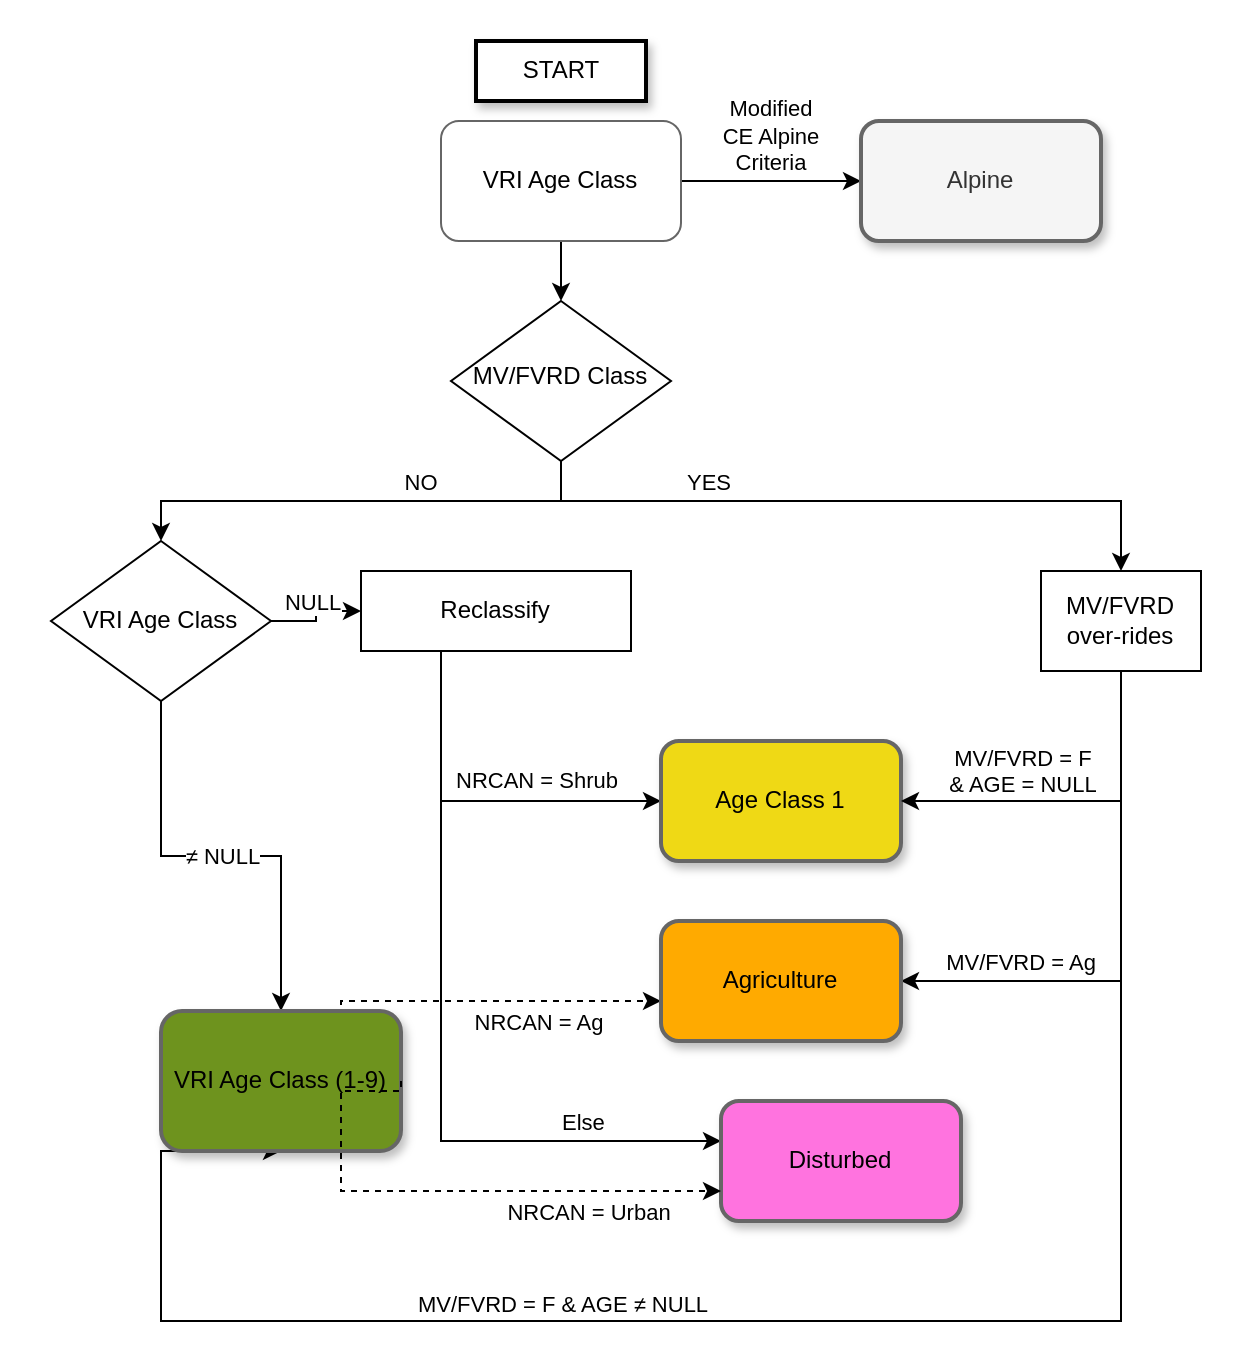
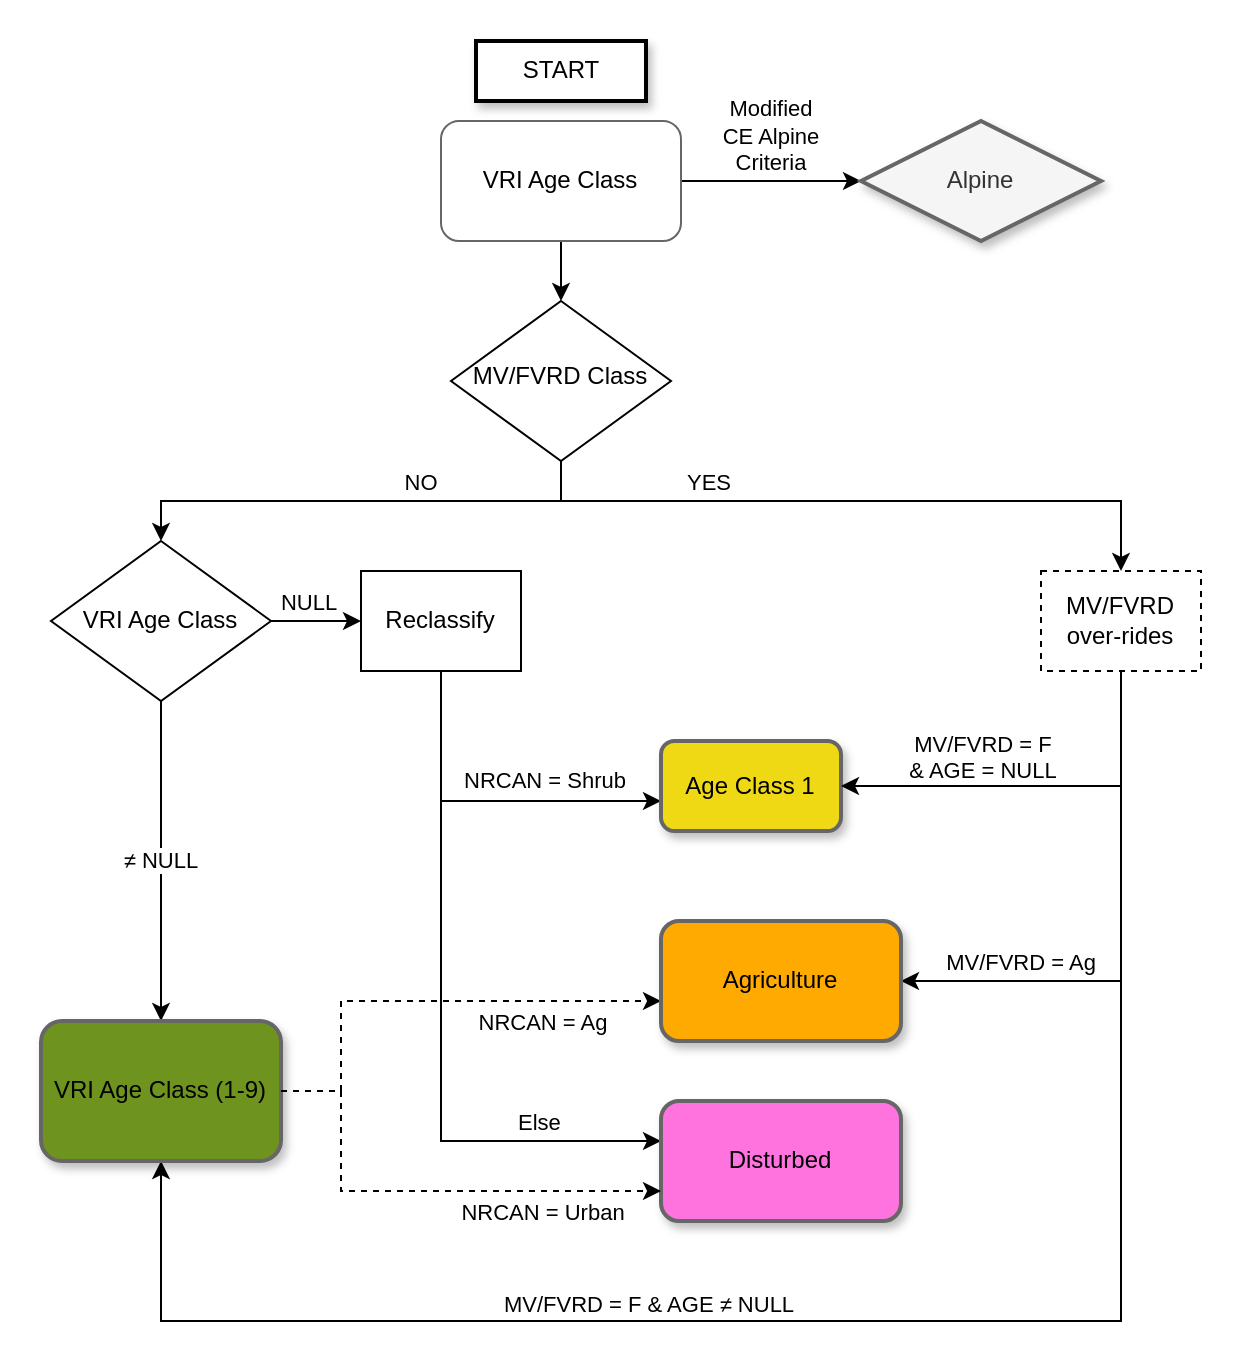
- <mxCell id="6" value="Alpine" style="whiteSpace=wrap;html=1;rounded=1;fillColor=#f5f5f5;fontColor=#333333;strokeColor=#666666;shadow=1;strokeWidth=2;" parent="1" vertex="1"><mxGeometry x="430" y="60" width="120" height="60" as="geometry" /></mxCell>
+ <mxCell id="6" value="Alpine" style="rhombus;whiteSpace=wrap;html=1;fillColor=#f5f5f5;fontColor=#333333;strokeColor=#666666;shadow=1;strokeWidth=2;" parent="1" vertex="1"><mxGeometry x="430" y="60" width="120" height="60" as="geometry" /></mxCell>
- <mxCell id="5" value="Reclassify" style="whiteSpace=wrap;html=1;rounded=0;" parent="1" vertex="1"><mxGeometry x="180" y="285" width="135" height="40" as="geometry" /></mxCell>
+ <mxCell id="5" value="Reclassify" style="whiteSpace=wrap;html=1;rounded=0;" parent="1" vertex="1"><mxGeometry x="180" y="285" width="80" height="50" as="geometry" /></mxCell>
- <mxCell id="13" value="MV/FVRD &lt;br&gt;over-rides" style="whiteSpace=wrap;html=1;rounded=0;" parent="1" vertex="1"><mxGeometry x="520" y="285" width="80" height="50" as="geometry" /></mxCell>
+ <mxCell id="13" value="MV/FVRD &lt;br&gt;over-rides" style="whiteSpace=wrap;html=1;rounded=0;dashed=1;" parent="1" vertex="1"><mxGeometry x="520" y="285" width="80" height="50" as="geometry" /></mxCell>
- <mxCell id="7" value="Age Class 1" style="whiteSpace=wrap;html=1;rounded=1;fillColor=#efd915;strokeColor=#666666;shadow=1;strokeWidth=2;" parent="1" vertex="1"><mxGeometry x="330" y="370" width="120" height="60" as="geometry" /></mxCell>
+ <mxCell id="7" value="Age Class 1" style="whiteSpace=wrap;html=1;rounded=1;fillColor=#efd915;strokeColor=#666666;shadow=1;strokeWidth=2;" parent="1" vertex="1"><mxGeometry x="330" y="370" width="90" height="45" as="geometry" /></mxCell>
- <mxCell id="22" value="VRI Age Class (1-9)" style="whiteSpace=wrap;html=1;rounded=1;fillColor=#6e931e;strokeColor=#666666;shadow=1;strokeWidth=2;" parent="1" vertex="1"><mxGeometry x="80" y="505" width="120" height="70" as="geometry" /></mxCell>
+ <mxCell id="22" value="VRI Age Class (1-9)" style="whiteSpace=wrap;html=1;rounded=1;fillColor=#6e931e;strokeColor=#666666;shadow=1;strokeWidth=2;" parent="1" vertex="1"><mxGeometry x="20" y="510" width="120" height="70" as="geometry" /></mxCell>
- <mxCell id="24" value="Disturbed" style="whiteSpace=wrap;html=1;rounded=1;fillColor=#ff73df;strokeColor=#666666;fontColor=#000000;shadow=1;strokeWidth=2;" parent="1" vertex="1"><mxGeometry x="360" y="550" width="120" height="60" as="geometry" /></mxCell>
+ <mxCell id="24" value="Disturbed" style="whiteSpace=wrap;html=1;rounded=1;fillColor=#ff73df;strokeColor=#666666;fontColor=#000000;shadow=1;strokeWidth=2;" parent="1" vertex="1"><mxGeometry x="330" y="550" width="120" height="60" as="geometry" /></mxCell>
